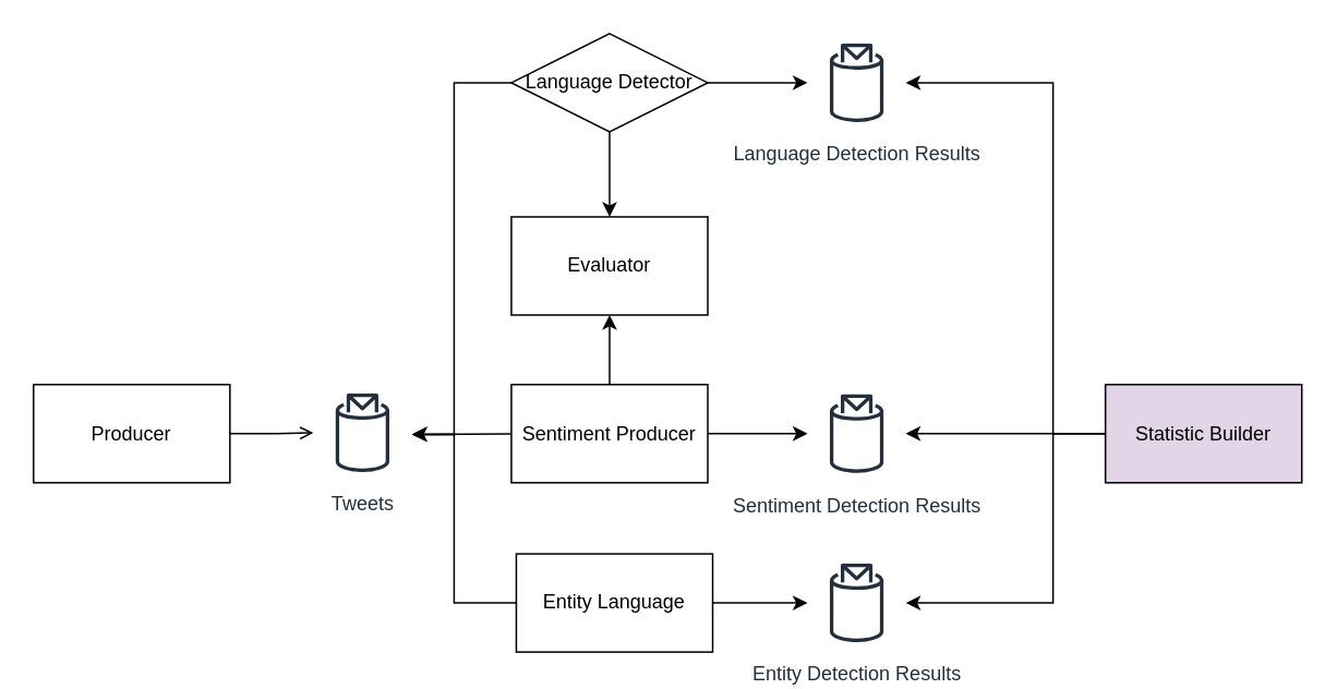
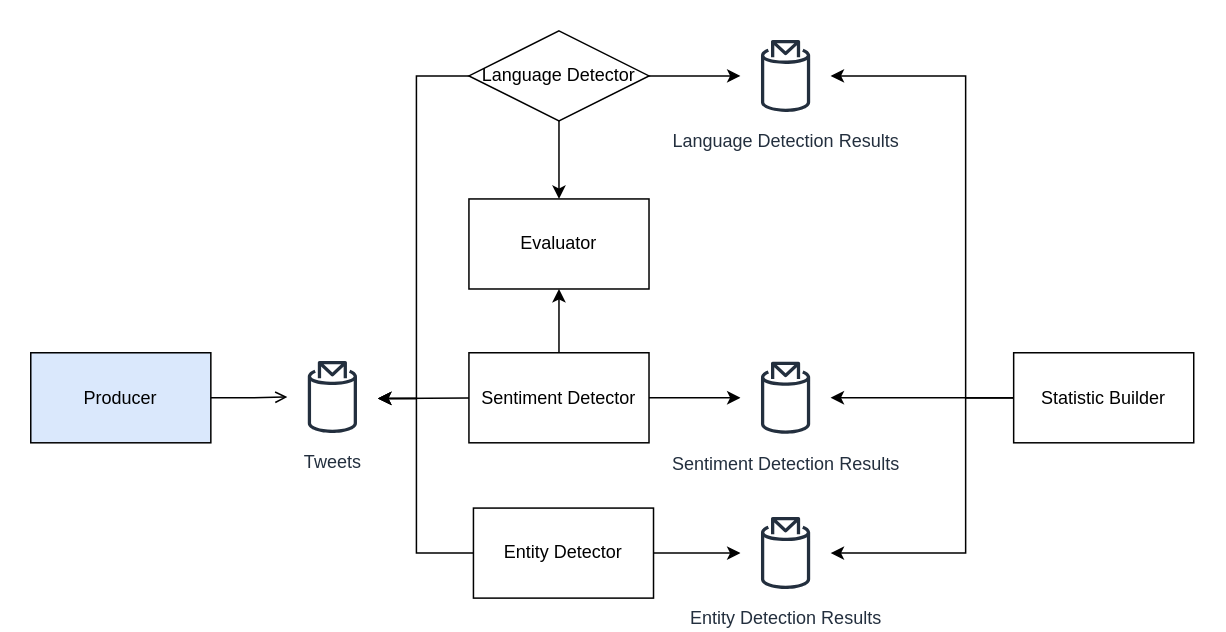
- <mxCell id="3" value="Producer" style="rounded=0;whiteSpace=wrap;html=1;" vertex="1" parent="1"><mxGeometry x="20" y="234.5" width="120" height="60" as="geometry" /></mxCell>
+ <mxCell id="3" value="Producer" style="rounded=0;whiteSpace=wrap;html=1;fillColor=#dae8fc;" vertex="1" parent="1"><mxGeometry x="20" y="234.5" width="120" height="60" as="geometry" /></mxCell>
- <mxCell id="11" value="Sentiment Producer" style="rounded=0;whiteSpace=wrap;html=1;" vertex="1" parent="1"><mxGeometry x="312" y="234.5" width="120" height="60" as="geometry" /></mxCell>
+ <mxCell id="11" value="Sentiment Detector" style="rounded=0;whiteSpace=wrap;html=1;" vertex="1" parent="1"><mxGeometry x="312" y="234.5" width="120" height="60" as="geometry" /></mxCell>
- <mxCell id="22" value="Statistic Builder" style="rounded=0;whiteSpace=wrap;html=1;fillColor=#e1d5e7;" vertex="1" parent="1"><mxGeometry x="675" y="234.5" width="120" height="60" as="geometry" /></mxCell>
+ <mxCell id="22" value="Statistic Builder" style="rounded=0;whiteSpace=wrap;html=1;" vertex="1" parent="1"><mxGeometry x="675" y="234.5" width="120" height="60" as="geometry" /></mxCell>
- <mxCell id="14" value="Entity Language" style="rounded=0;whiteSpace=wrap;html=1;" vertex="1" parent="1"><mxGeometry x="315" y="338" width="120" height="60" as="geometry" /></mxCell>
+ <mxCell id="14" value="Entity Detector" style="rounded=0;whiteSpace=wrap;html=1;" vertex="1" parent="1"><mxGeometry x="315" y="338" width="120" height="60" as="geometry" /></mxCell>
